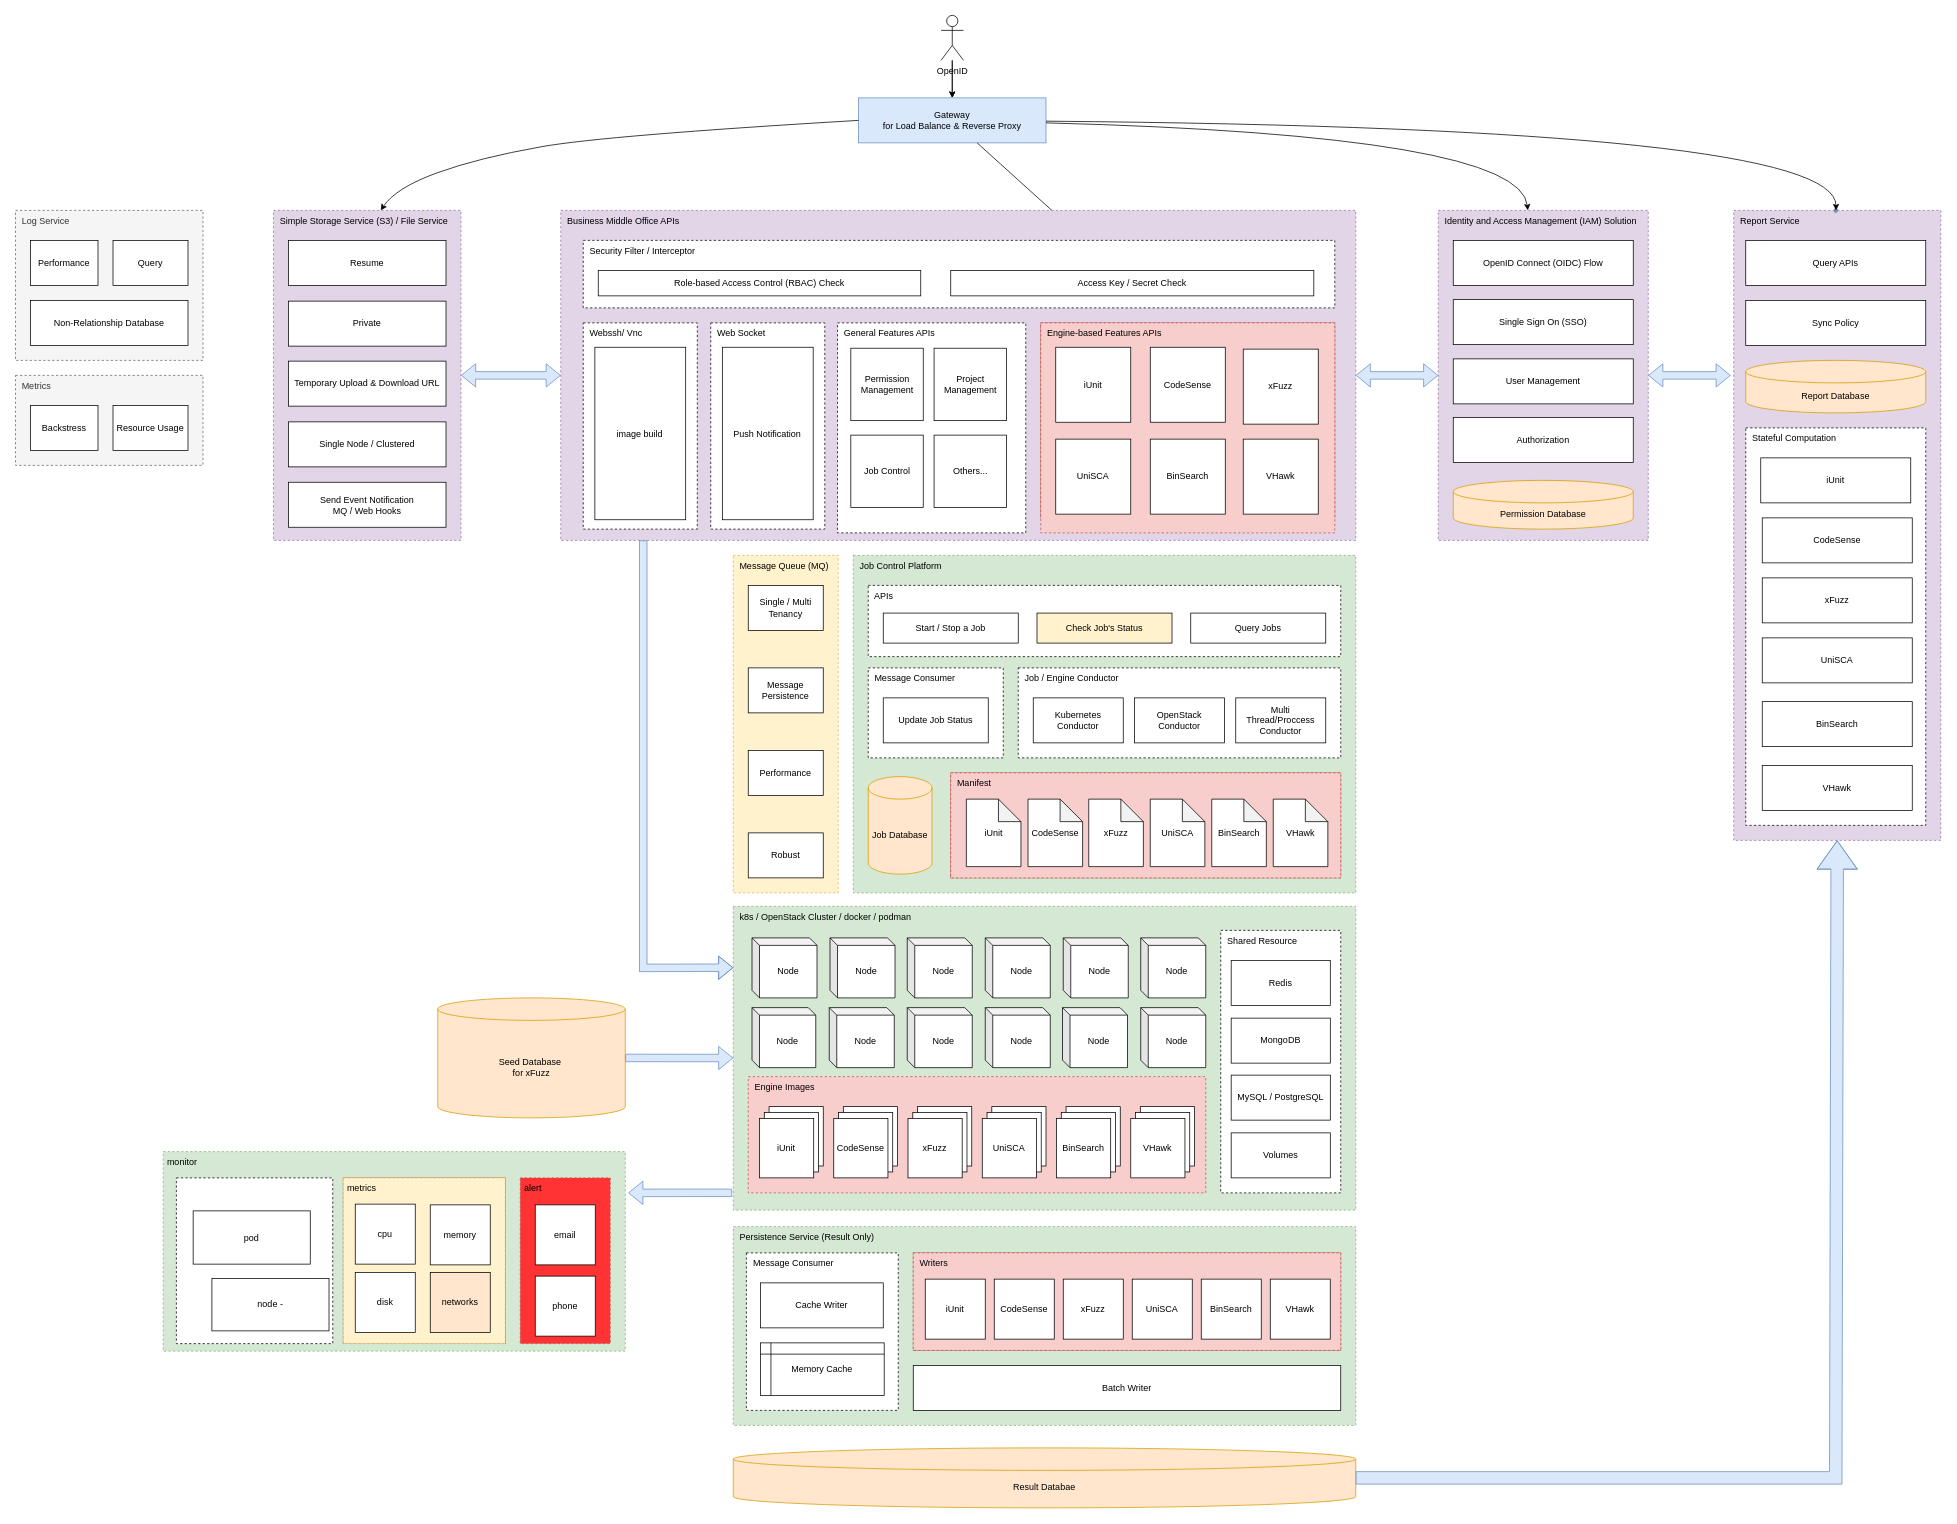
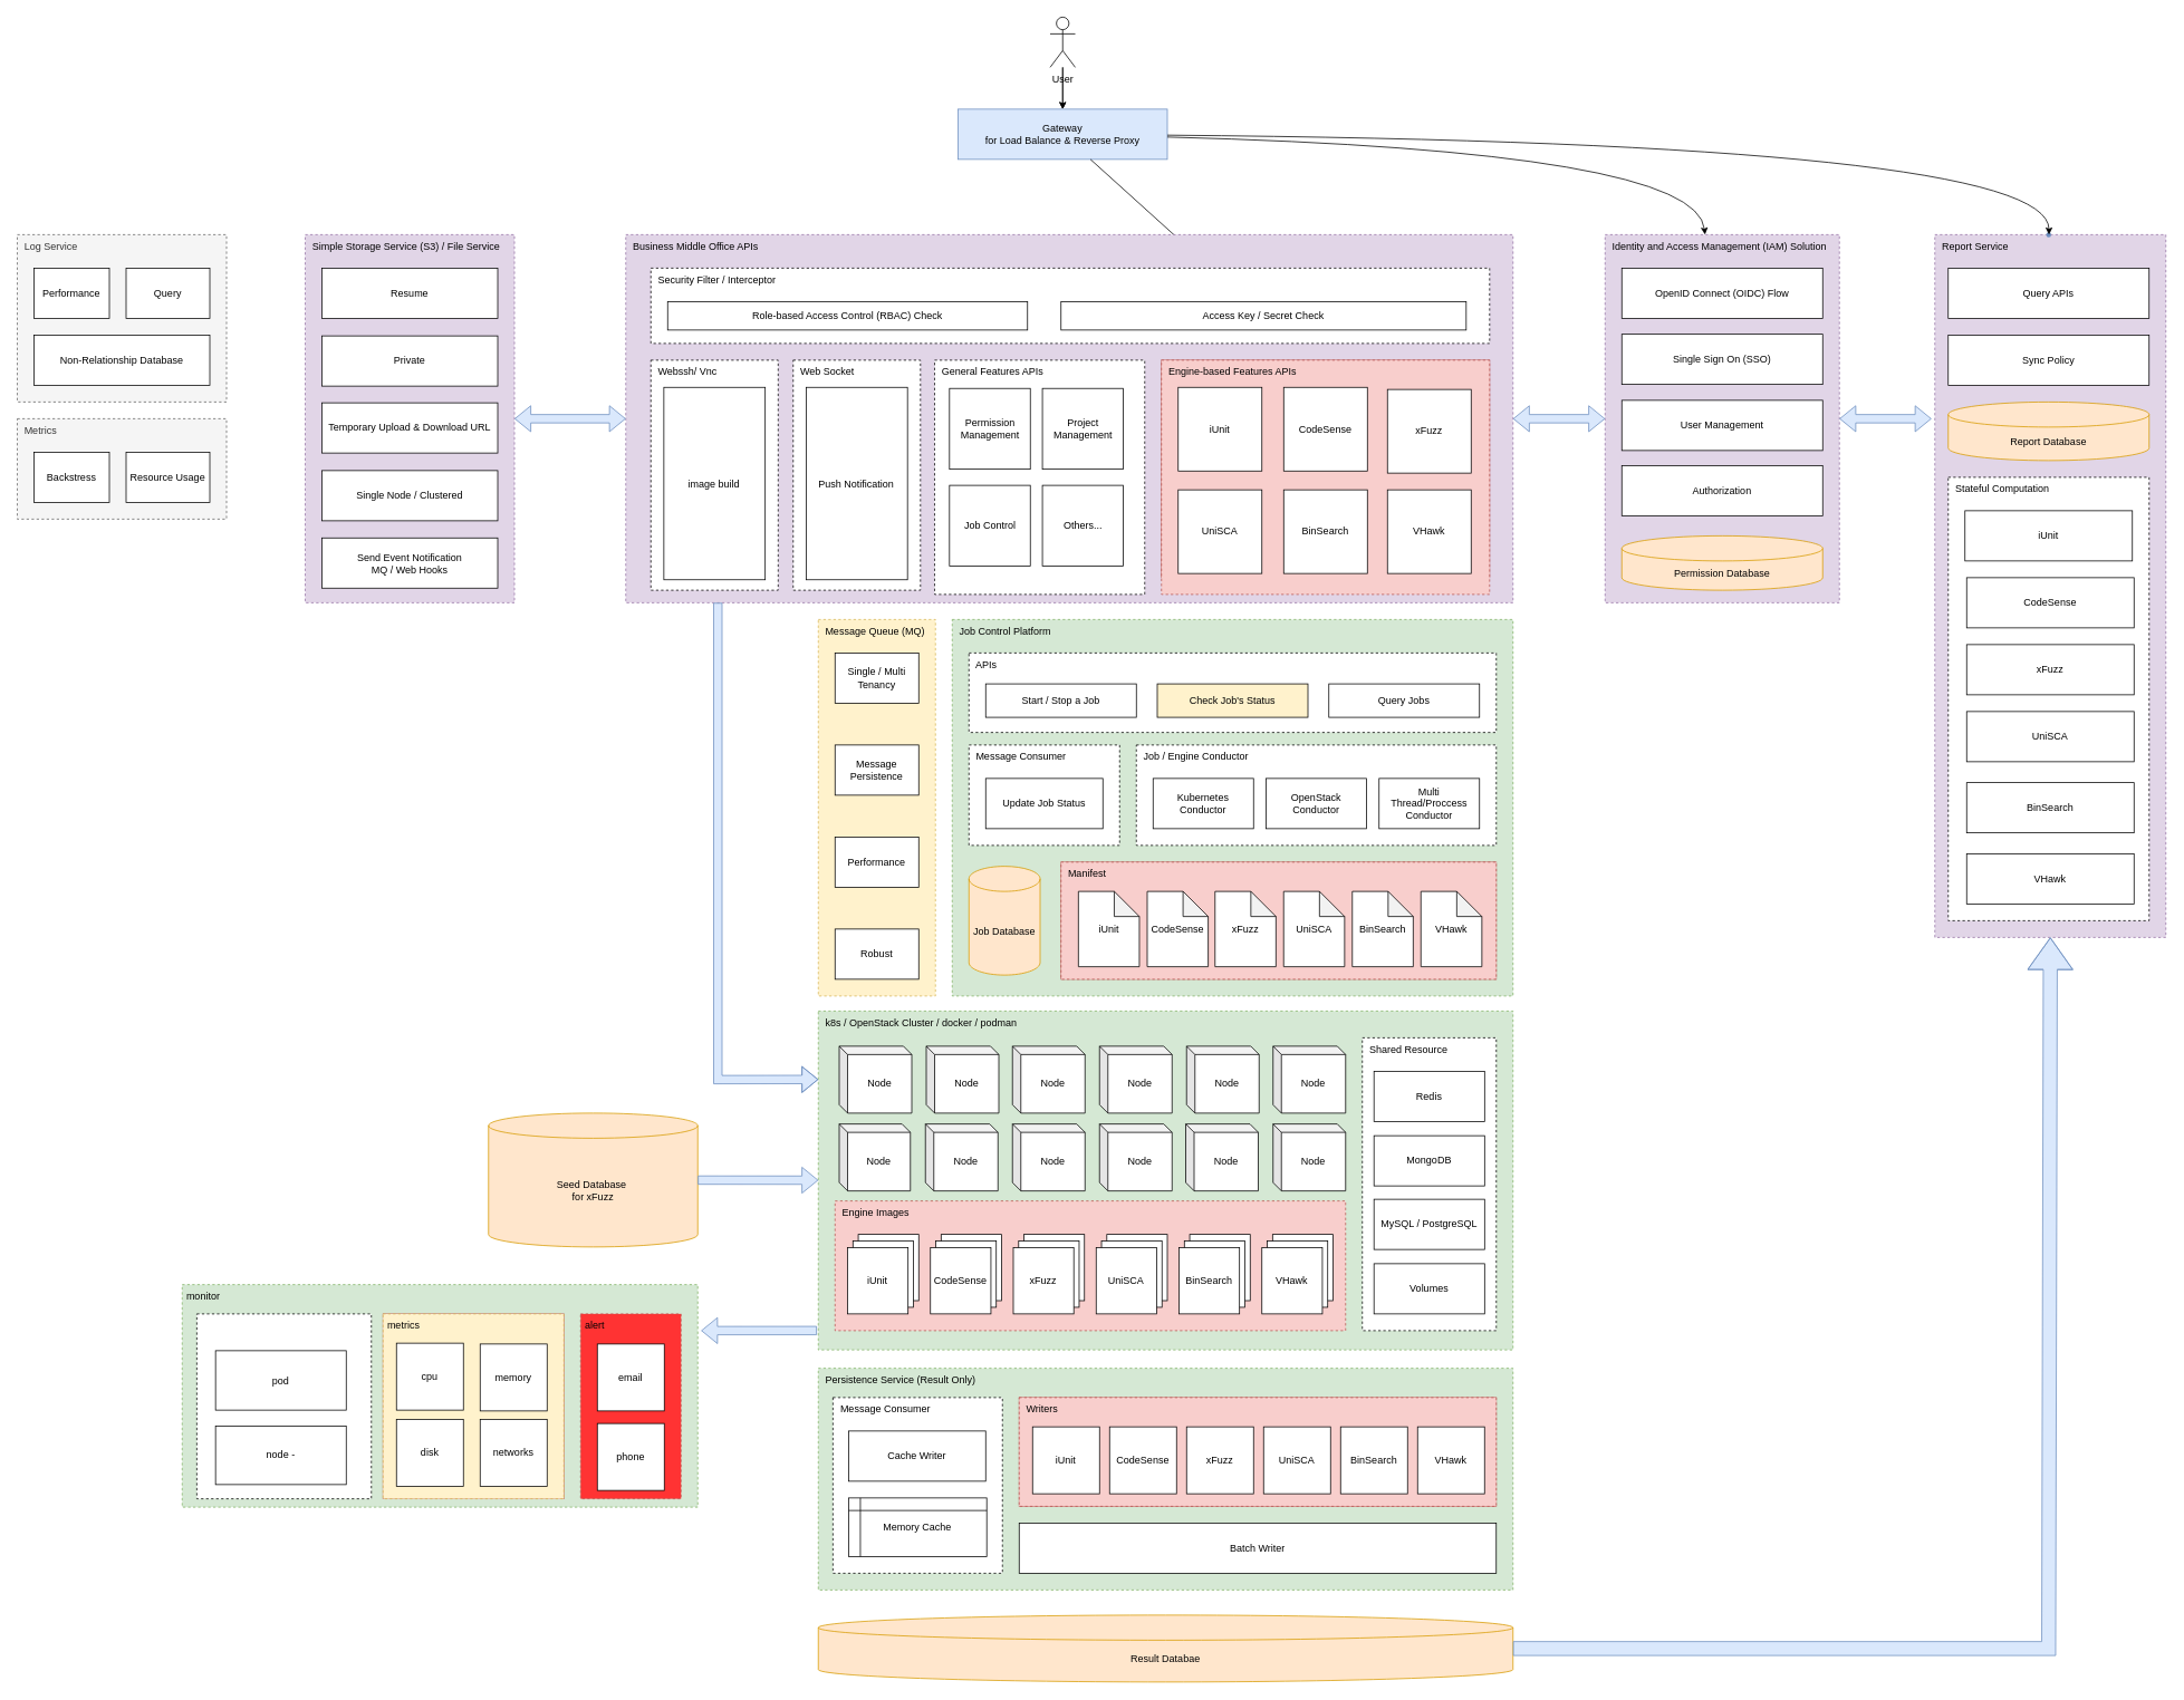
- <mxCell id="6" value="OpenID" style="shape=umlActor;verticalLabelPosition=bottom;verticalAlign=top;html=1;outlineConnect=0;" parent="1" vertex="1"><mxGeometry x="1254" y="20" width="30" height="60" as="geometry" /></mxCell>
+ <mxCell id="6" value="User" style="shape=umlActor;verticalLabelPosition=bottom;verticalAlign=top;html=1;outlineConnect=0;" parent="1" vertex="1"><mxGeometry x="1254" y="20" width="30" height="60" as="geometry" /></mxCell>
- <mxCell id="158" value="" style="curved=1;endArrow=classic;html=1;rounded=0;exitX=0;exitY=0.5;exitDx=0;exitDy=0;entryX=0.572;entryY=0;entryDx=0;entryDy=0;entryPerimeter=0;" edge="1" parent="1" source="2" target="95"><mxGeometry width="50" height="50" relative="1" as="geometry"><mxPoint x="997" y="120" as="sourcePoint" /><mxPoint x="303" y="274" as="targetPoint" /><Array as="points"><mxPoint x="807" y="180" /><mxPoint x="637" y="210" /><mxPoint x="527" y="250" /></Array></mxGeometry></mxCell>
- <mxCell id="168" value="&lt;div&gt;networks&lt;/div&gt;" style="whiteSpace=wrap;html=1;aspect=fixed;fillColor=#ffe6cc;" vertex="1" parent="1"><mxGeometry x="573" y="1696" width="80" height="80" as="geometry" /></mxCell>
+ <mxCell id="168" value="&lt;div&gt;networks&lt;/div&gt;" style="whiteSpace=wrap;html=1;aspect=fixed;" vertex="1" parent="1"><mxGeometry x="573" y="1696" width="80" height="80" as="geometry" /></mxCell>
- <mxCell id="169" value="node -" style="rounded=0;whiteSpace=wrap;html=1;" vertex="1" parent="1"><mxGeometry x="281.87" y="1704" width="156.13" height="70" as="geometry" /></mxCell>
+ <mxCell id="169" value="node -" style="rounded=0;whiteSpace=wrap;html=1;" vertex="1" parent="1"><mxGeometry x="256.87" y="1704" width="156.13" height="70" as="geometry" /></mxCell>
